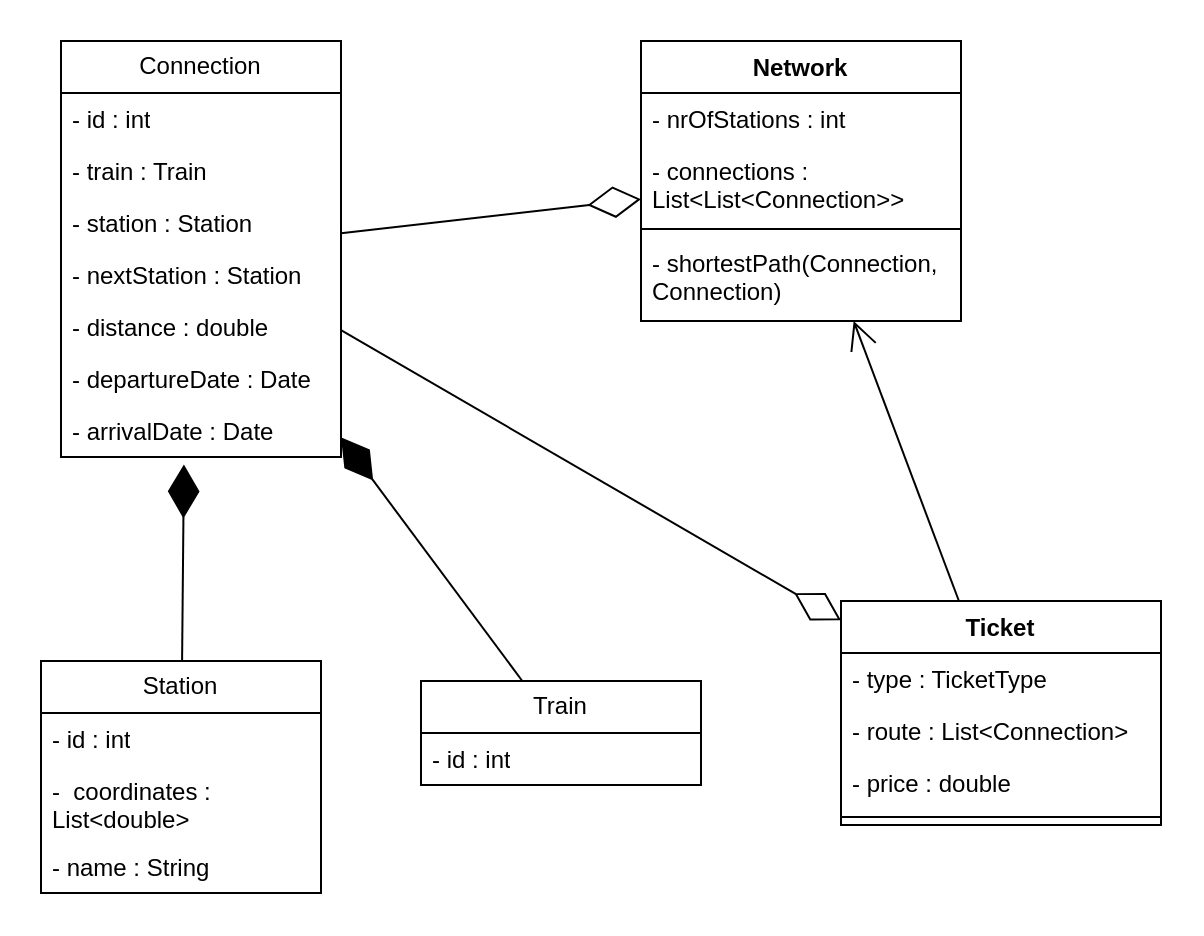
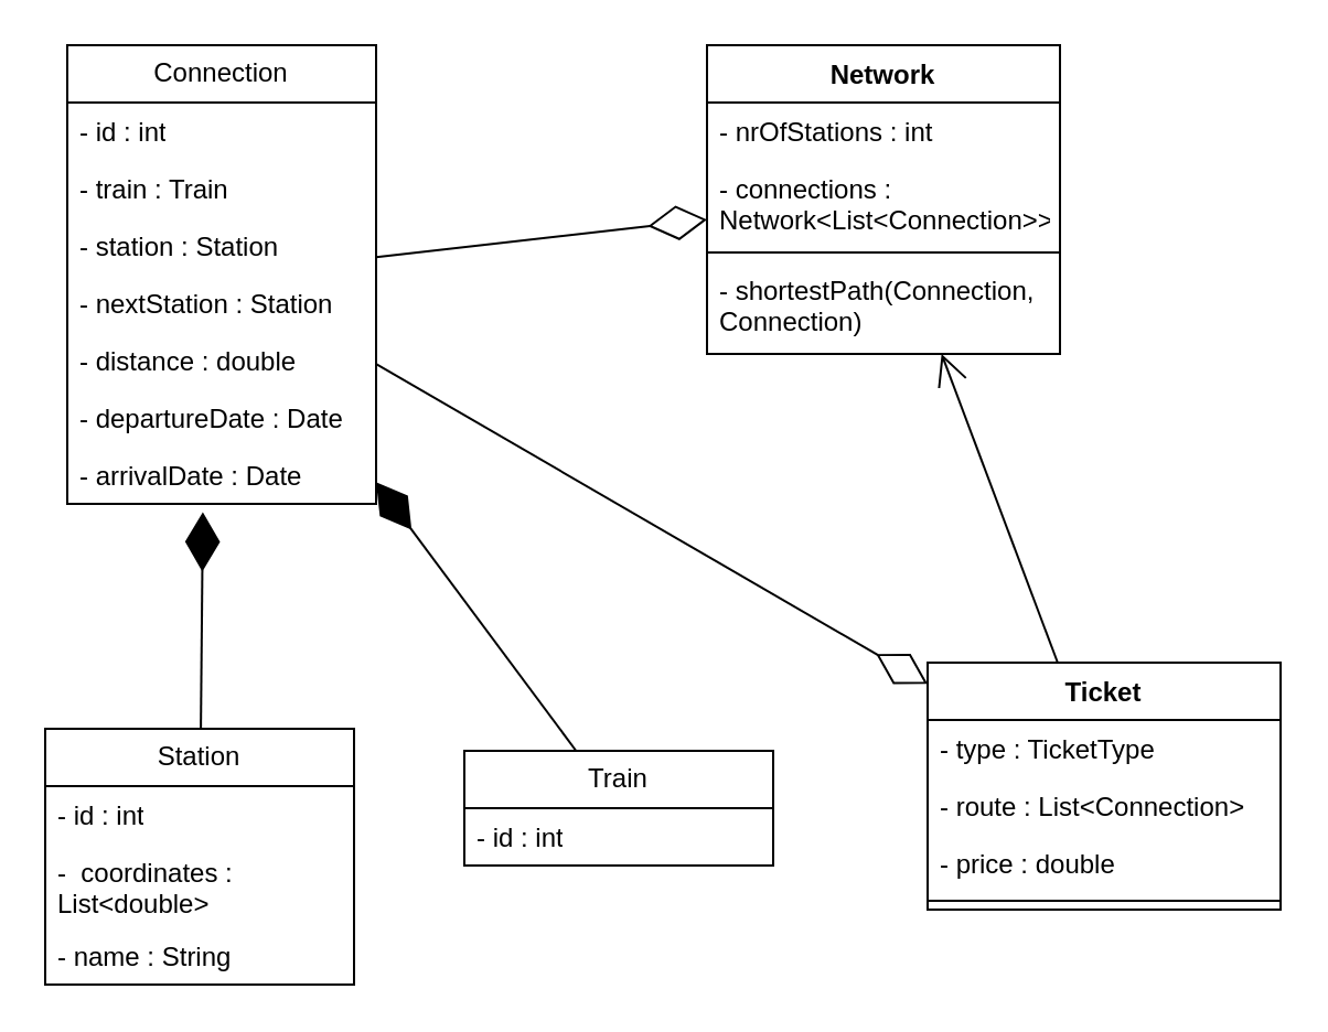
- <mxCell id="20" value="- connections : List&amp;lt;List&amp;lt;Connection&amp;gt;&amp;gt;" style="text;strokeColor=none;fillColor=none;align=left;verticalAlign=top;spacingLeft=4;spacingRight=4;overflow=hidden;rotatable=0;points=[[0,0.5],[1,0.5]];portConstraint=eastwest;whiteSpace=wrap;html=1;" vertex="1" parent="18"><mxGeometry y="52" width="160" height="38" as="geometry" /></mxCell>
+ <mxCell id="20" value="- connections : Network&amp;lt;List&amp;lt;Connection&amp;gt;&amp;gt;" style="text;strokeColor=none;fillColor=none;align=left;verticalAlign=top;spacingLeft=4;spacingRight=4;overflow=hidden;rotatable=0;points=[[0,0.5],[1,0.5]];portConstraint=eastwest;whiteSpace=wrap;html=1;" vertex="1" parent="18"><mxGeometry y="52" width="160" height="38" as="geometry" /></mxCell>
